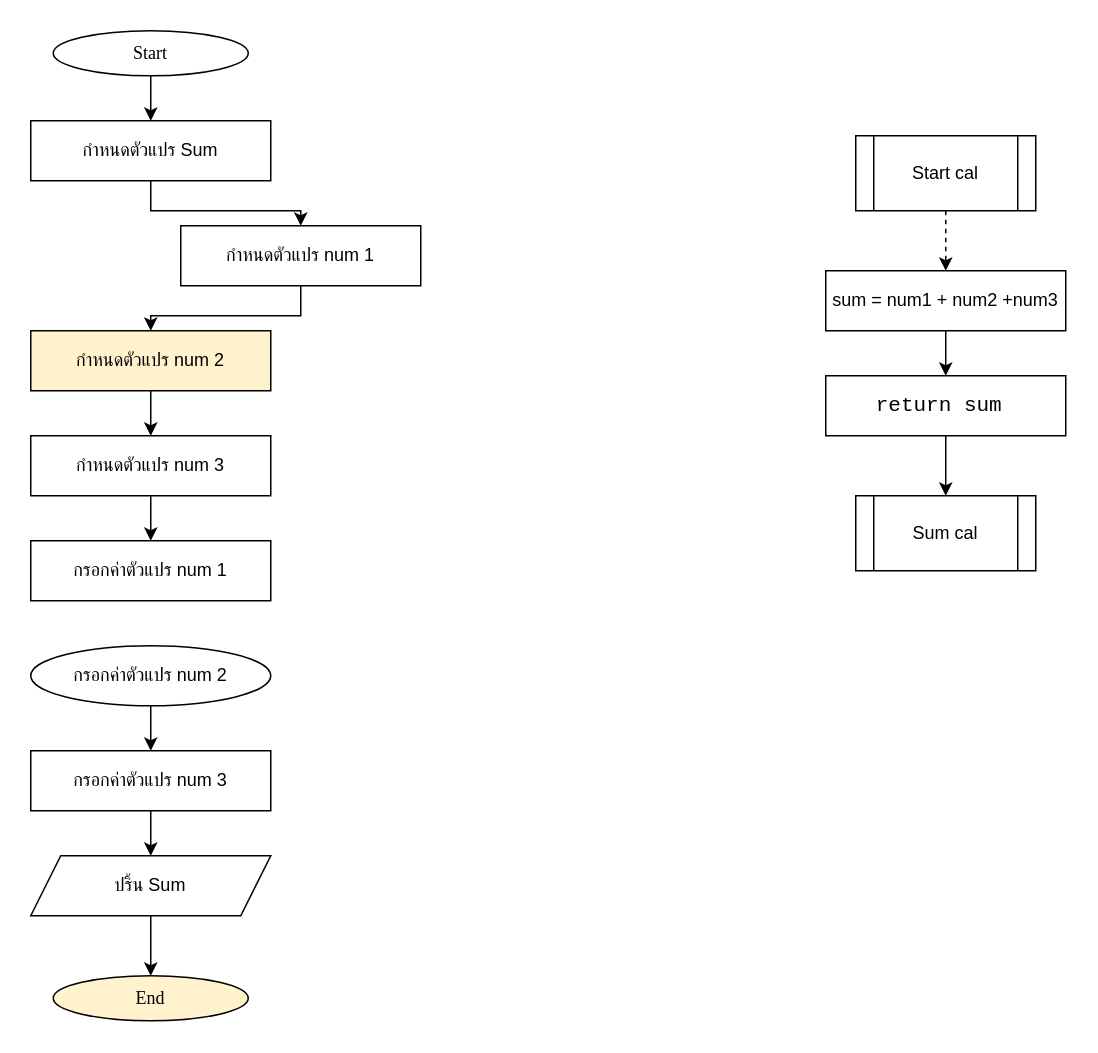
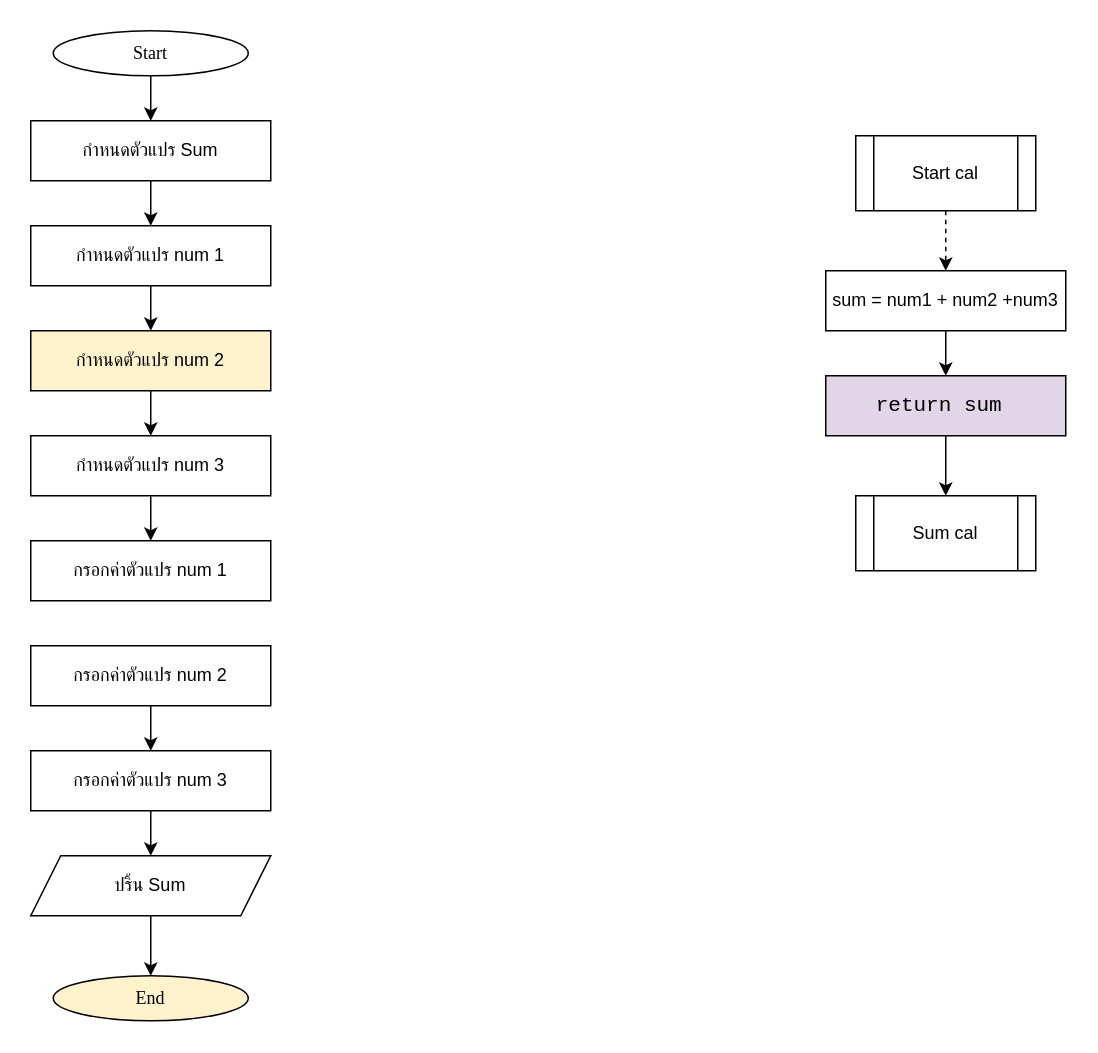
- <mxCell id="5" value="กำหนดตัวแปร num 1" style="rounded=0;whiteSpace=wrap;html=1;" vertex="1" parent="1"><mxGeometry x="120" y="150" width="160" height="40" as="geometry" /></mxCell>
+ <mxCell id="5" value="กำหนดตัวแปร num 1" style="rounded=0;whiteSpace=wrap;html=1;" vertex="1" parent="1"><mxGeometry x="20" y="150" width="160" height="40" as="geometry" /></mxCell>
- <mxCell id="20" value="&lt;font face=&quot;Consolas, Courier New, monospace&quot;&gt;&lt;span style=&quot;font-size: 14px; white-space: pre;&quot;&gt;return sum &lt;/span&gt;&lt;/font&gt;" style="rounded=0;whiteSpace=wrap;html=1;" vertex="1" parent="1"><mxGeometry x="550" y="250" width="160" height="40" as="geometry" /></mxCell>
+ <mxCell id="20" value="&lt;font face=&quot;Consolas, Courier New, monospace&quot;&gt;&lt;span style=&quot;font-size: 14px; white-space: pre;&quot;&gt;return sum &lt;/span&gt;&lt;/font&gt;" style="rounded=0;whiteSpace=wrap;html=1;fillColor=#e1d5e7;" vertex="1" parent="1"><mxGeometry x="550" y="250" width="160" height="40" as="geometry" /></mxCell>
- <mxCell id="12" value="กรอกค่าตัวแปร num 2" style="ellipse;whiteSpace=wrap;html=1;" vertex="1" parent="1"><mxGeometry x="20" y="430" width="160" height="40" as="geometry" /></mxCell>
+ <mxCell id="12" value="กรอกค่าตัวแปร num 2" style="rounded=0;whiteSpace=wrap;html=1;" vertex="1" parent="1"><mxGeometry x="20" y="430" width="160" height="40" as="geometry" /></mxCell>
